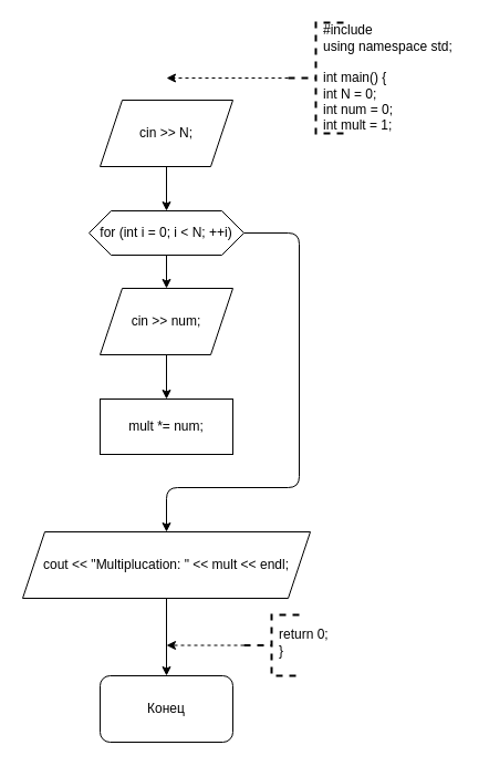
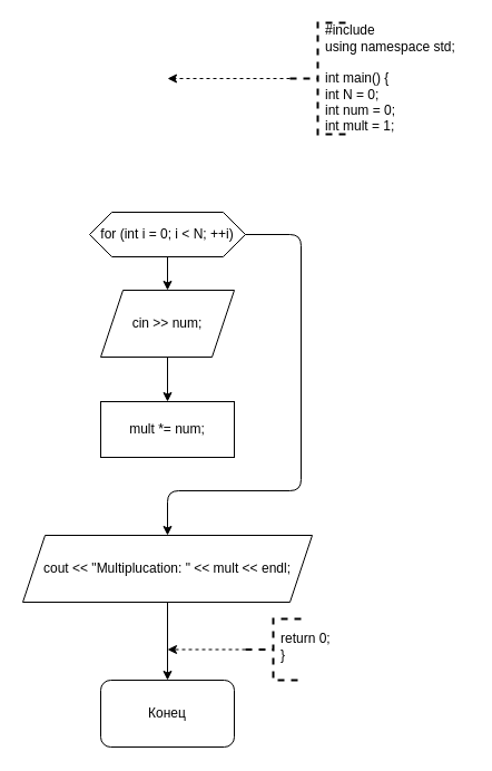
- <mxCell id="3" value="cin &amp;gt;&amp;gt; N;" style="shape=parallelogram;perimeter=parallelogramPerimeter;whiteSpace=wrap;html=1;fixedSize=1;" vertex="1" parent="1"><mxGeometry x="90" y="90" width="120" height="60" as="geometry" /></mxCell>
- <mxCell id="2" style="edgeStyle=orthogonalEdgeStyle;rounded=0;orthogonalLoop=1;jettySize=auto;html=1;entryX=0.5;entryY=0;entryDx=0;entryDy=0;" edge="1" parent="1" source="3" target="5"><mxGeometry relative="1" as="geometry" /></mxCell>
